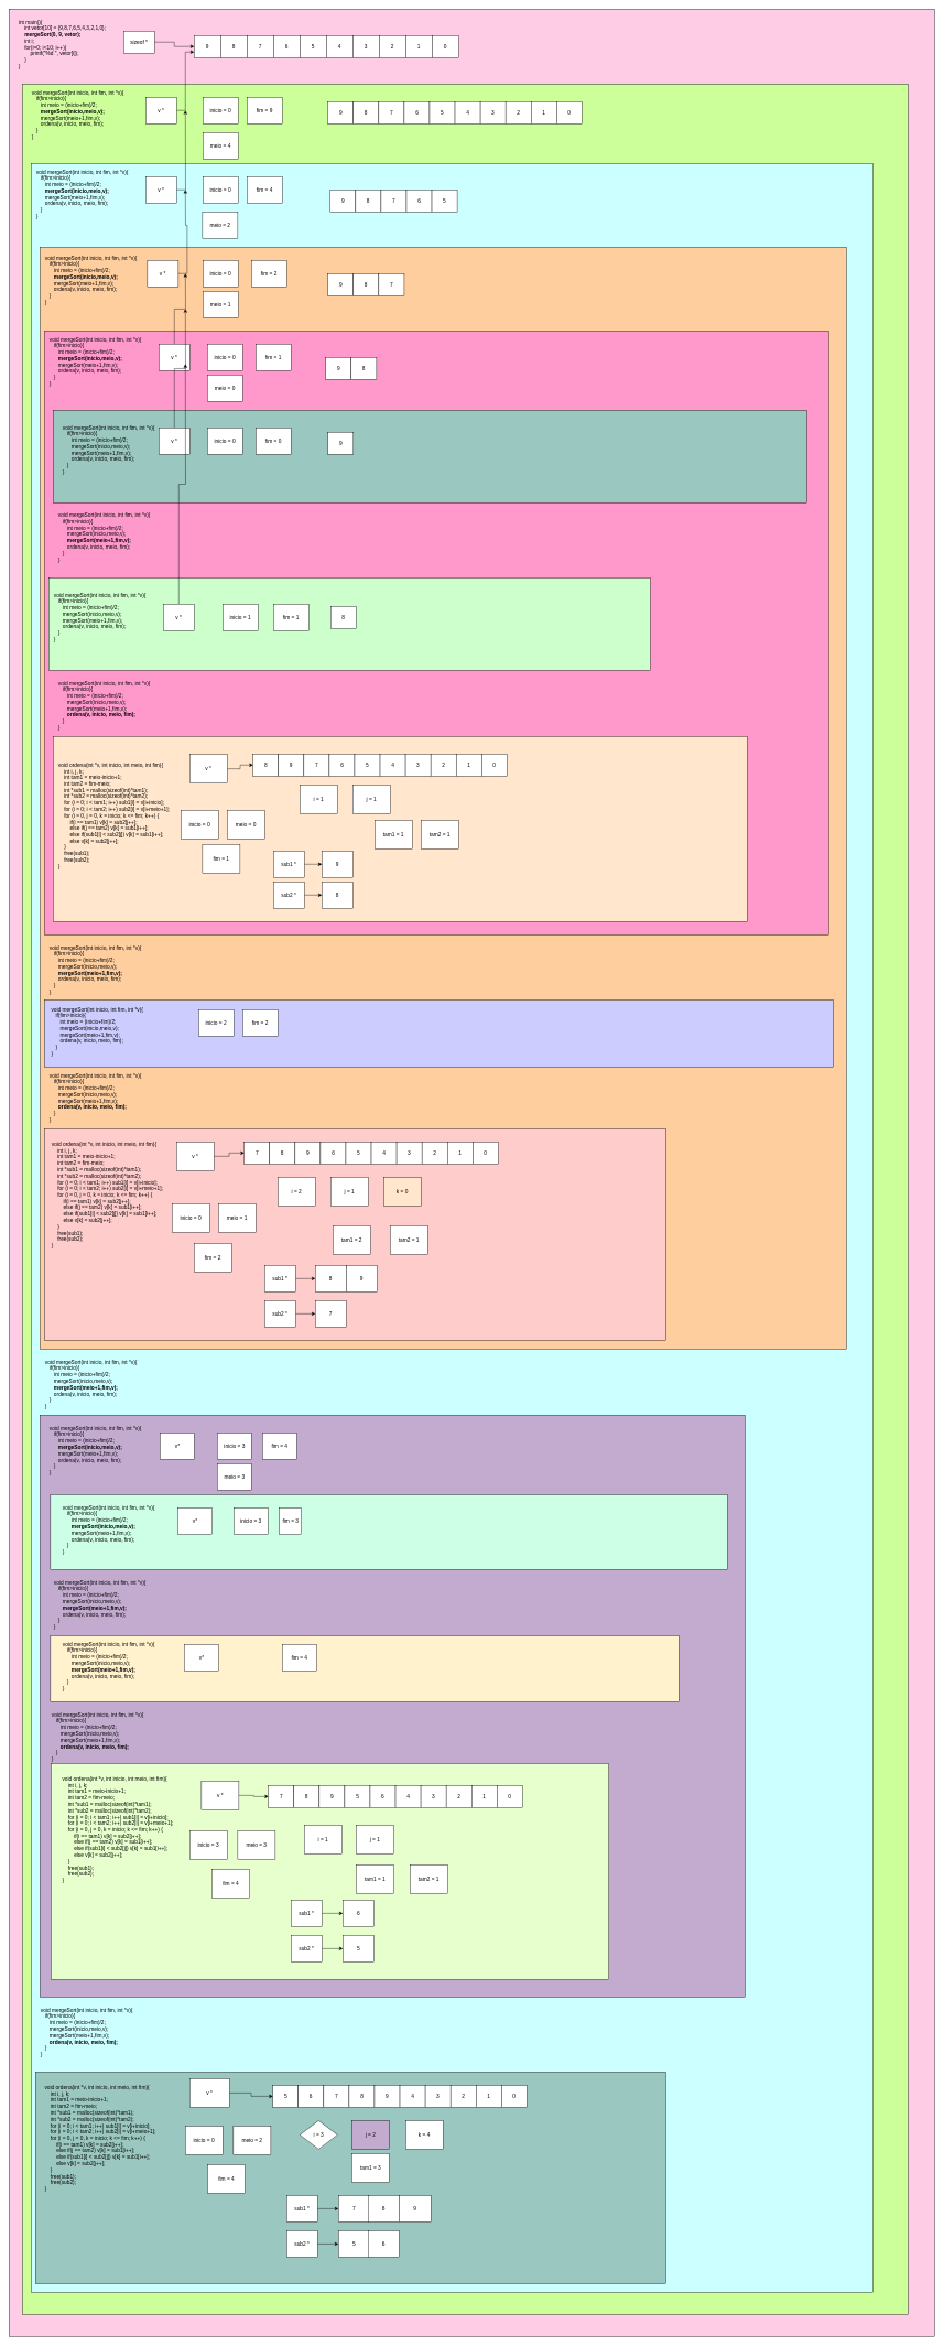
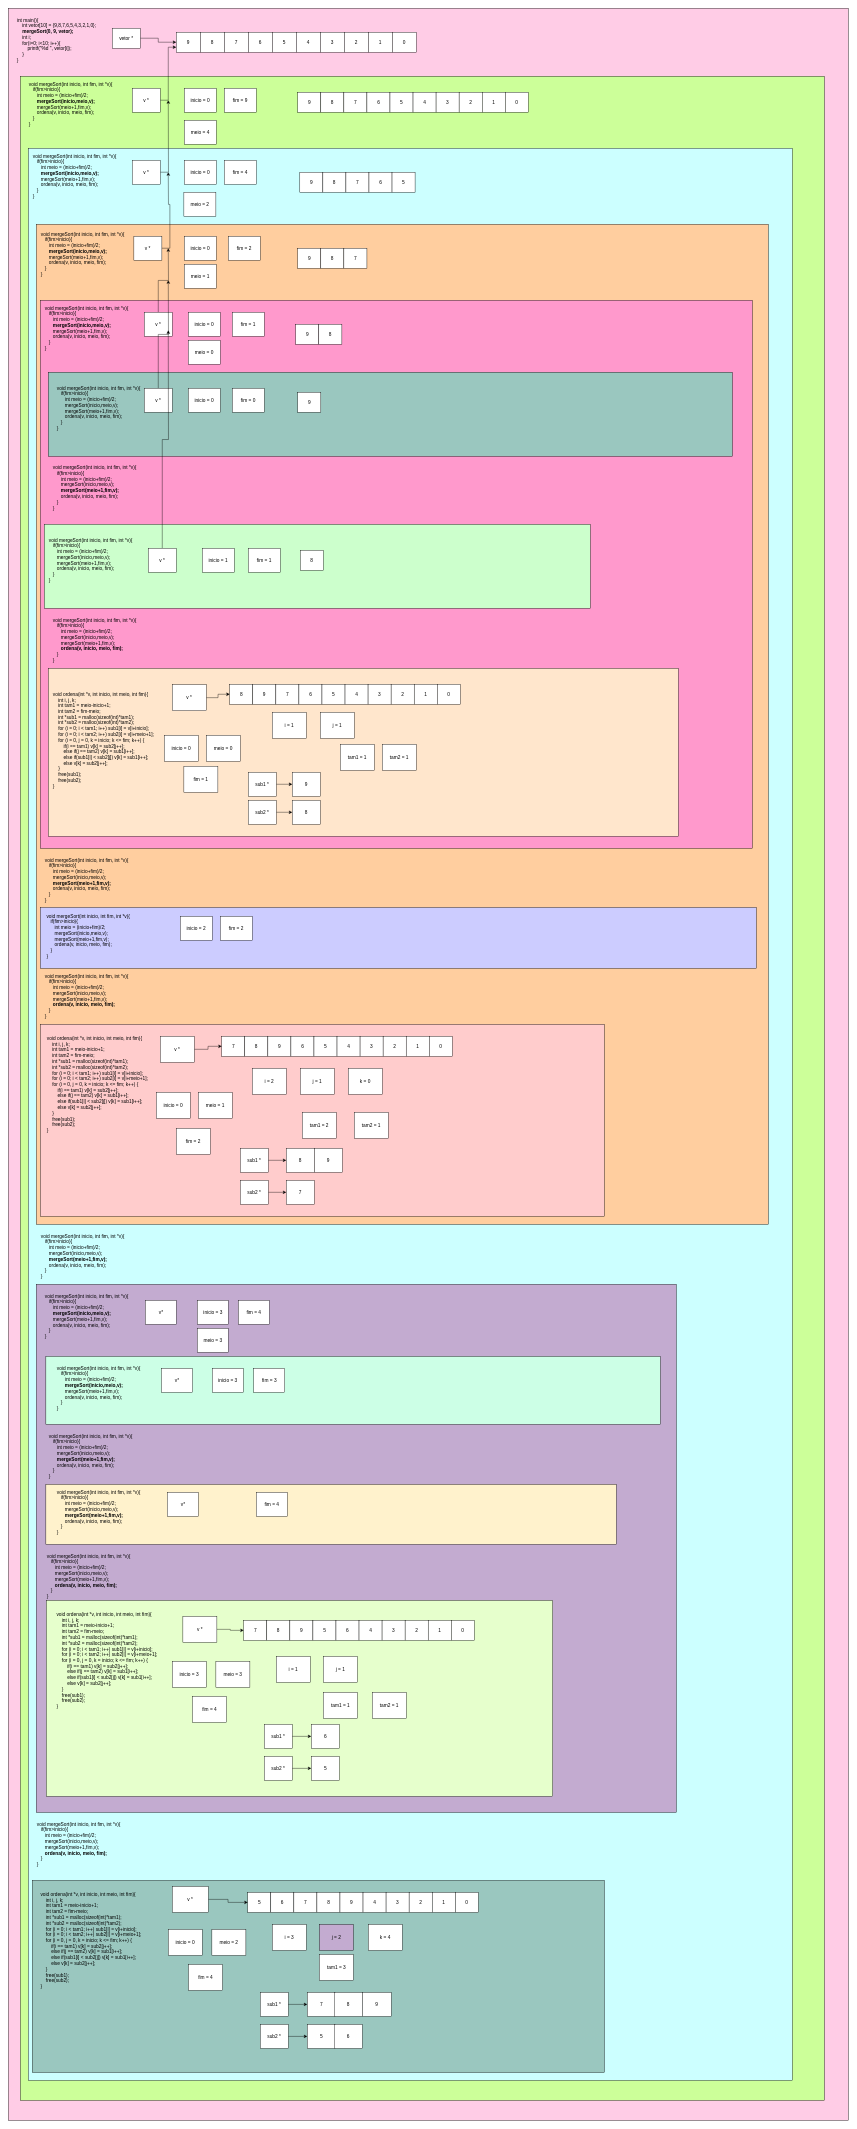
- <mxCell id="19" value="sizeof *" style="rounded=0;whiteSpace=wrap;html=1;fillColor=#FFFFFF;" vertex="1" parent="6"><mxGeometry width="70" height="50" as="geometry" /></mxCell>
+ <mxCell id="19" value="vetor *" style="rounded=0;whiteSpace=wrap;html=1;fillColor=#FFFFFF;" vertex="1" parent="6"><mxGeometry width="70" height="50" as="geometry" /></mxCell>
- <mxCell id="145" value="k = 0" style="rounded=0;whiteSpace=wrap;html=1;fillColor=#ffe6cc;" vertex="1" parent="1"><mxGeometry x="870" y="2670" width="85" height="65" as="geometry" /></mxCell>
+ <mxCell id="145" value="k = 0" style="rounded=0;whiteSpace=wrap;html=1;fillColor=#FFFFFF;" vertex="1" parent="1"><mxGeometry x="870" y="2670" width="85" height="65" as="geometry" /></mxCell>
- <mxCell id="169" value="fim = 3" style="rounded=0;whiteSpace=wrap;html=1;fillColor=#FFFFFF;" vertex="1" parent="1"><mxGeometry x="633.75" y="3420" width="50" height="60" as="geometry" /></mxCell>
+ <mxCell id="169" value="fim = 3" style="rounded=0;whiteSpace=wrap;html=1;fillColor=#FFFFFF;" vertex="1" parent="1"><mxGeometry x="633.75" y="3420" width="77.5" height="60" as="geometry" /></mxCell>
- <mxCell id="227" value="i = 3" style="rhombus;whiteSpace=wrap;html=1;fillColor=#FFFFFF;" vertex="1" parent="223"><mxGeometry x="260" width="85" height="65" as="geometry" /></mxCell>
+ <mxCell id="227" value="i = 3" style="rounded=0;whiteSpace=wrap;html=1;fillColor=#FFFFFF;" vertex="1" parent="223"><mxGeometry x="260" width="85" height="65" as="geometry" /></mxCell>
